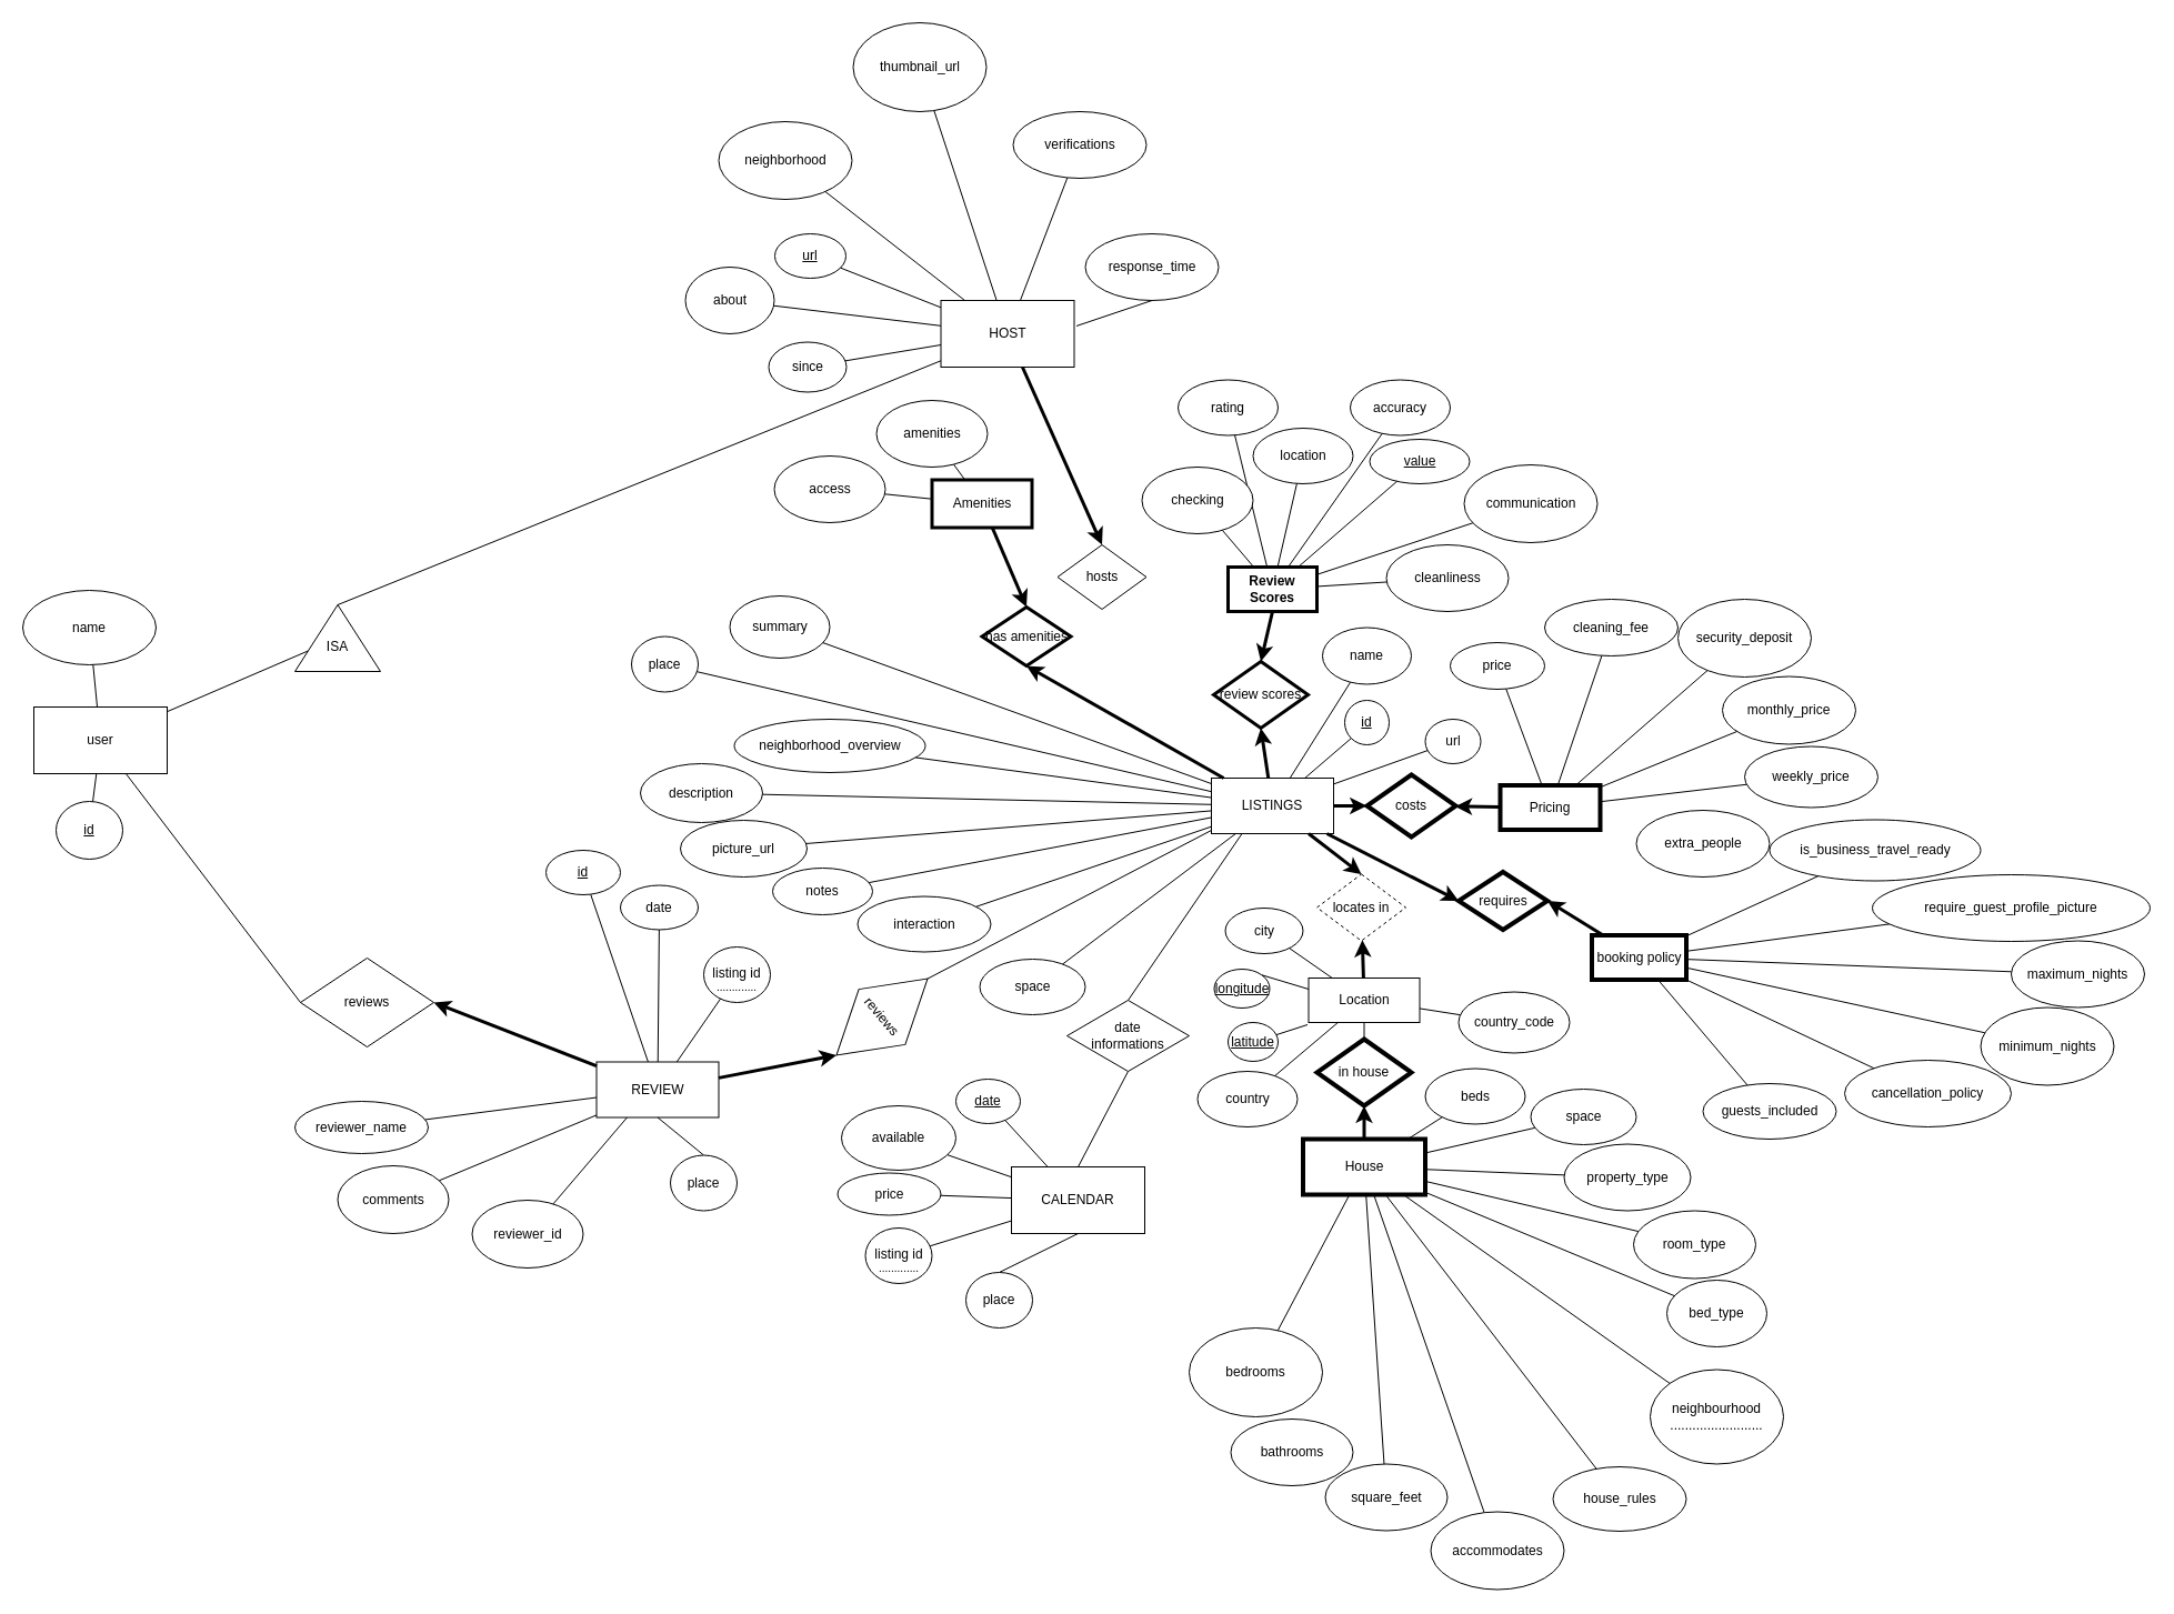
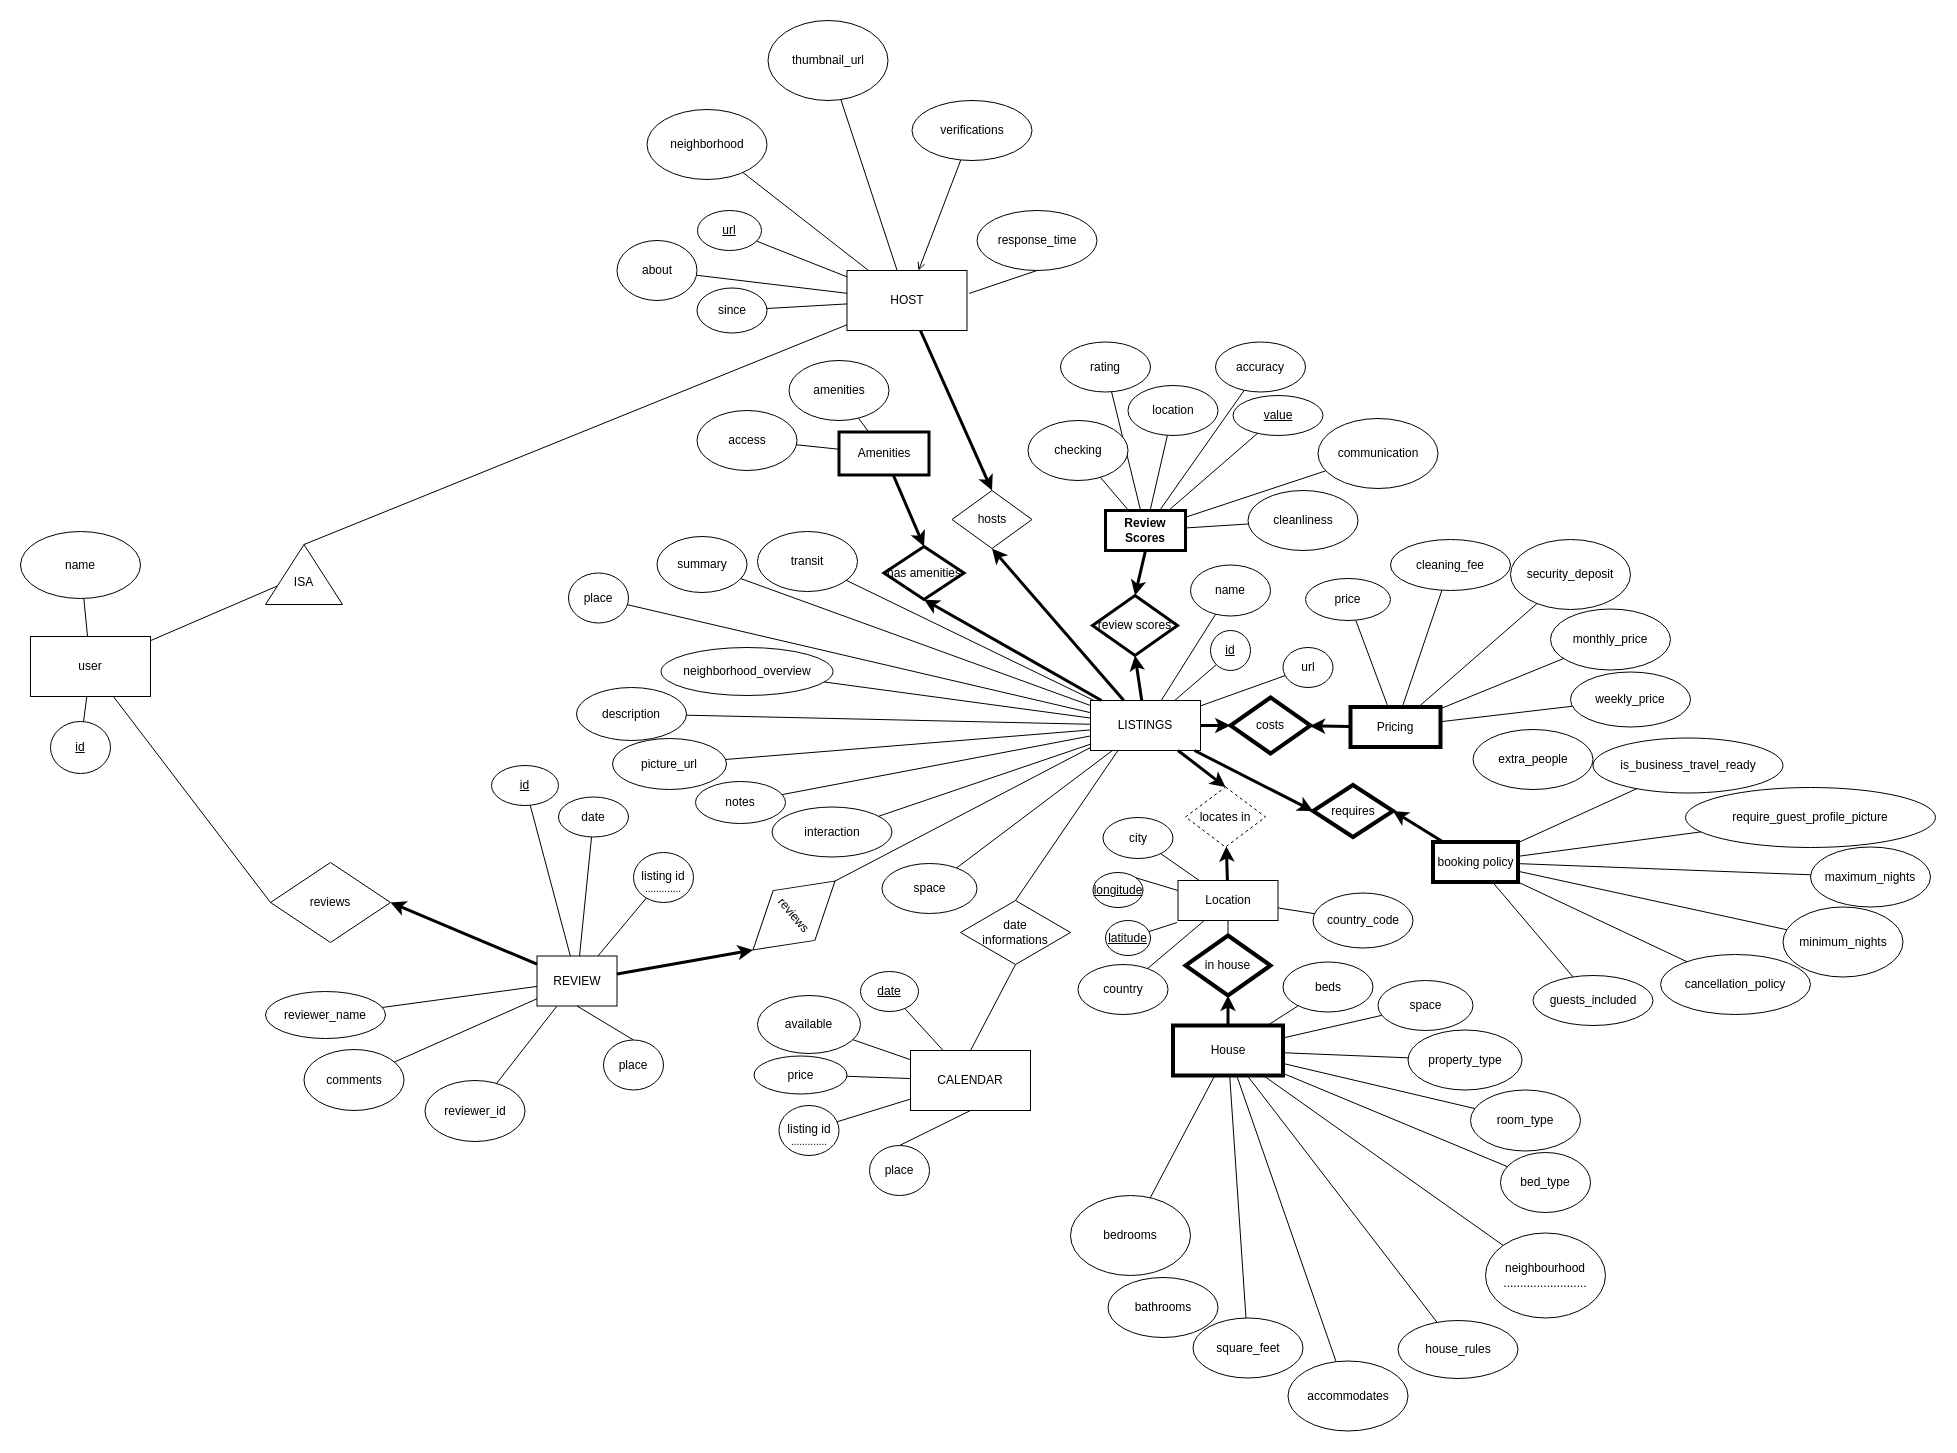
- <mxCell id="133" value="" style="endArrow=none;html=1;" parent="1" source="131" target="121" edge="1"><mxGeometry width="50" height="50" relative="1" as="geometry"><mxPoint x="676.5" y="880" as="sourcePoint" /><mxPoint x="726.5" y="830" as="targetPoint" /></mxGeometry></mxCell>
+ <mxCell id="133" value="" style="endArrow=open;html=1;" parent="1" source="131" target="121" edge="1"><mxGeometry width="50" height="50" relative="1" as="geometry"><mxPoint x="676.5" y="880" as="sourcePoint" /><mxPoint x="726.5" y="830" as="targetPoint" /></mxGeometry></mxCell>
- <mxCell id="124" value="since" style="ellipse;whiteSpace=wrap;html=1;" parent="1" vertex="1"><mxGeometry x="691.5" y="307.5" width="70" height="45" as="geometry" /></mxCell>
+ <mxCell id="124" value="since" style="ellipse;whiteSpace=wrap;html=1;" parent="1" vertex="1"><mxGeometry x="696.5" y="287.5" width="70" height="45" as="geometry" /></mxCell>
+ <mxCell id="155" value="transit" style="ellipse;whiteSpace=wrap;html=1;" parent="1" vertex="1"><mxGeometry x="757" y="531" width="100" height="60" as="geometry" /></mxCell>
+ <mxCell id="149" value="" style="endArrow=classic;html=1;strokeWidth=3;entryX=0.5;entryY=1;entryDx=0;entryDy=0;" parent="1" source="2" target="147" edge="1"><mxGeometry width="50" height="50" relative="1" as="geometry"><mxPoint x="1060" y="650" as="sourcePoint" /><mxPoint x="1123" y="700" as="targetPoint" /></mxGeometry></mxCell>
+ <mxCell id="156" value="" style="endArrow=none;html=1;strokeWidth=1;" parent="1" source="2" target="155" edge="1"><mxGeometry width="50" height="50" relative="1" as="geometry"><mxPoint x="750" y="730" as="sourcePoint" /><mxPoint x="800" y="680" as="targetPoint" /></mxGeometry></mxCell>
- <mxCell id="25" value="REVIEW" style="rounded=0;whiteSpace=wrap;html=1;" parent="1" vertex="1"><mxGeometry x="536.5" y="955.5" width="110" height="50" as="geometry" /></mxCell>
+ <mxCell id="25" value="REVIEW" style="rounded=0;whiteSpace=wrap;html=1;" parent="1" vertex="1"><mxGeometry x="536.5" y="955.5" width="80" height="50" as="geometry" /></mxCell>
